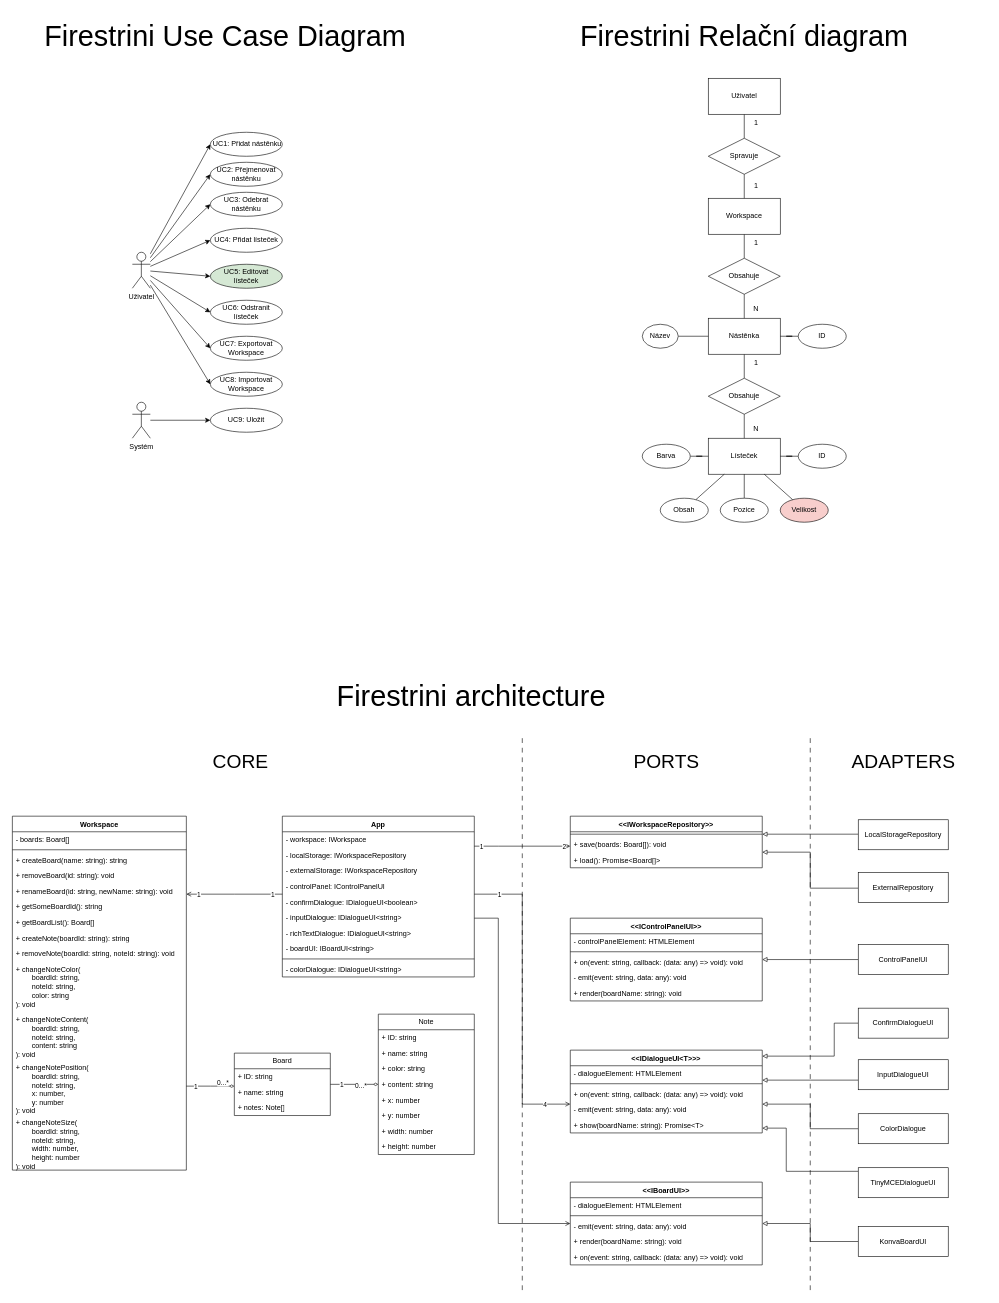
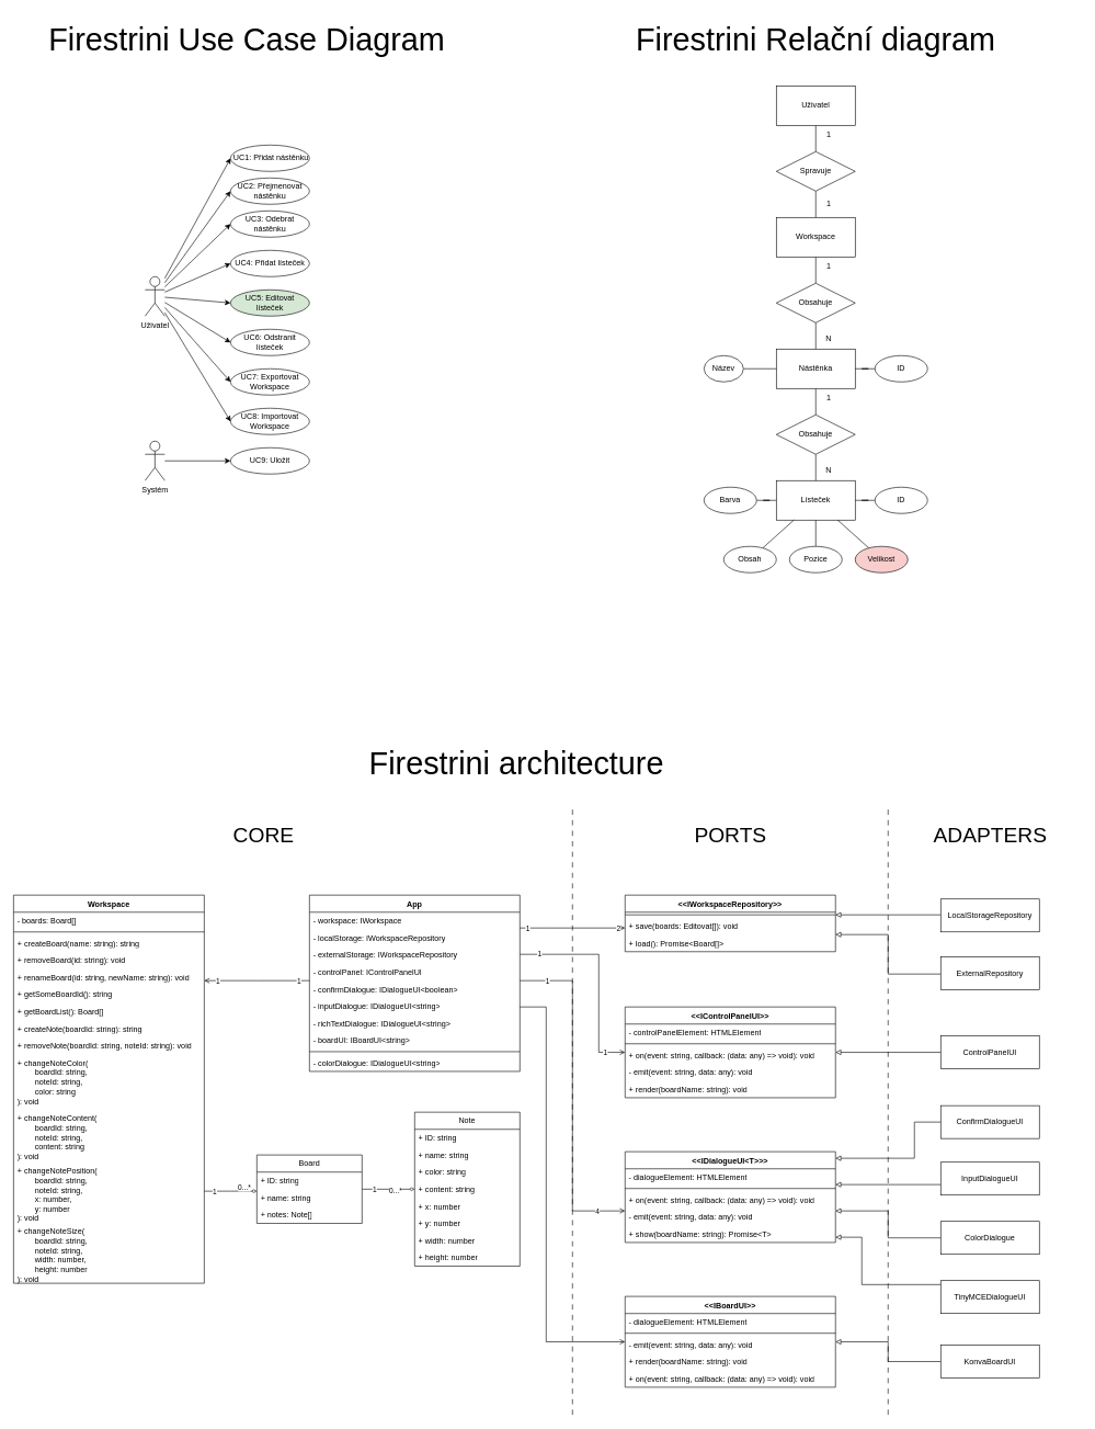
- <mxCell id="116" value="+ save(boards: Board[]): void" style="text;strokeColor=none;fillColor=none;align=left;verticalAlign=top;spacingLeft=4;spacingRight=4;overflow=hidden;rotatable=0;points=[[0,0.5],[1,0.5]];portConstraint=eastwest;whiteSpace=wrap;html=1;" vertex="1" parent="114"><mxGeometry y="34" width="320" height="26" as="geometry" /></mxCell>
+ <mxCell id="116" value="+ save(boards: Editovat[]): void" style="text;strokeColor=none;fillColor=none;align=left;verticalAlign=top;spacingLeft=4;spacingRight=4;overflow=hidden;rotatable=0;points=[[0,0.5],[1,0.5]];portConstraint=eastwest;whiteSpace=wrap;html=1;" vertex="1" parent="114"><mxGeometry y="34" width="320" height="26" as="geometry" /></mxCell>
+ <mxCell id="86" style="edgeStyle=orthogonalEdgeStyle;rounded=0;orthogonalLoop=1;jettySize=auto;html=1;endArrow=none;endFill=0;startArrow=open;startFill=0;" edge="1" parent="1" source="89" target="75"><mxGeometry relative="1" as="geometry"><Array as="points"><mxPoint x="910" y="1599" /><mxPoint x="910" y="1450" /></Array></mxGeometry></mxCell>
+ <mxCell id="87" value="1" style="edgeLabel;html=1;align=center;verticalAlign=middle;resizable=0;points=[];" connectable="0" vertex="1" parent="86"><mxGeometry x="-0.86" relative="1" as="geometry"><mxPoint x="-9" as="offset" /></mxGeometry></mxCell>
+ <mxCell id="88" value="1" style="edgeLabel;html=1;align=center;verticalAlign=middle;resizable=0;points=[];" connectable="0" vertex="1" parent="86"><mxGeometry x="0.815" y="-1" relative="1" as="geometry"><mxPoint as="offset" /></mxGeometry></mxCell>
